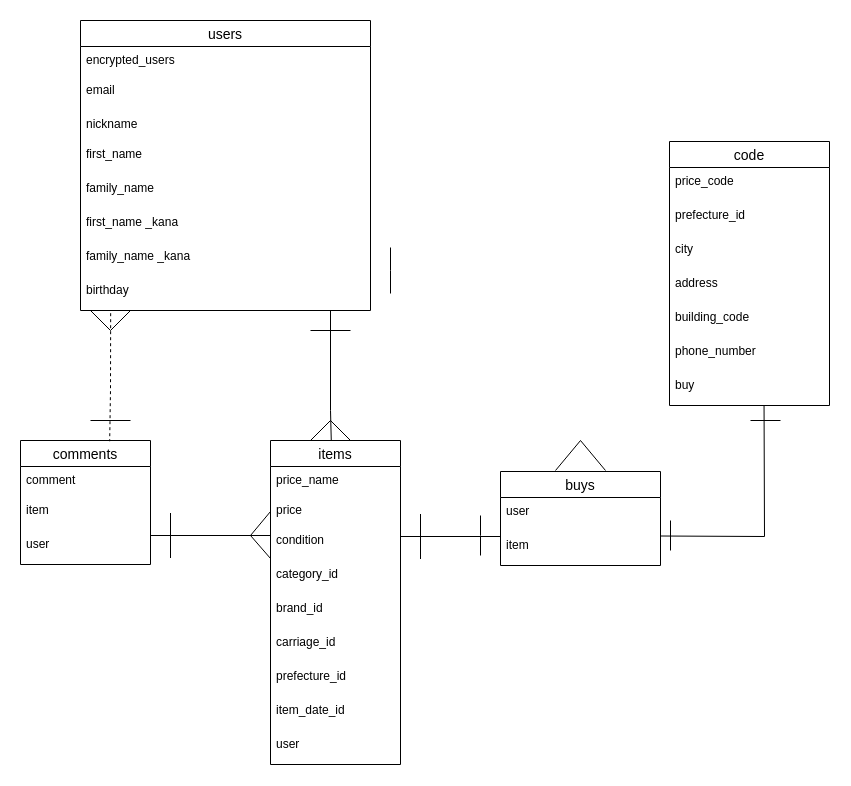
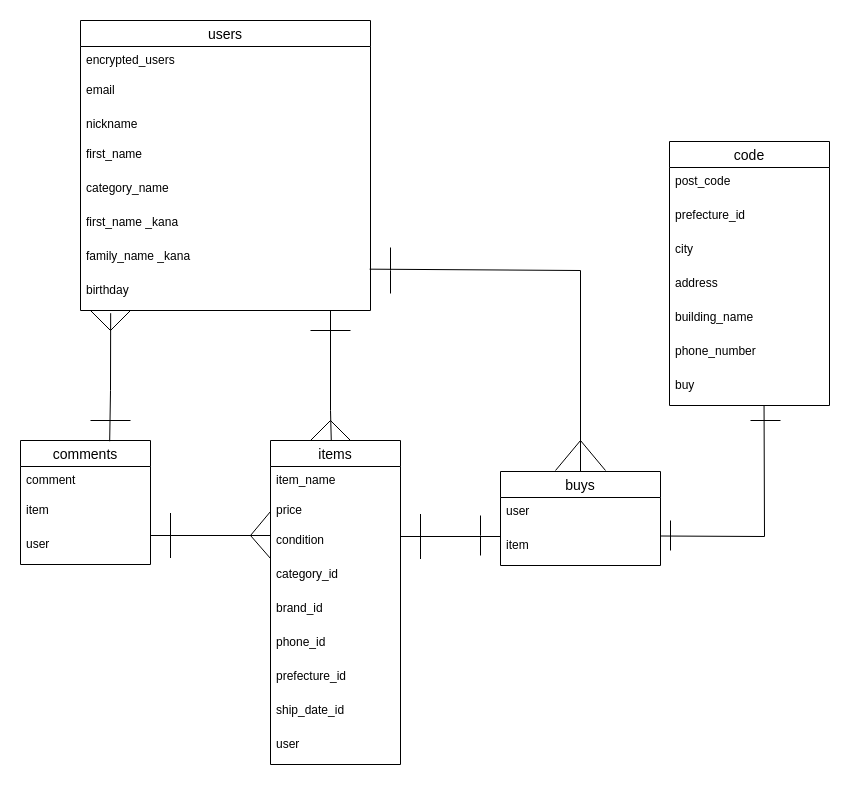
- <mxCell id="24" value="price_code" style="text;strokeColor=none;fillColor=none;spacingLeft=4;spacingRight=4;overflow=hidden;rotatable=0;points=[[0,0.5],[1,0.5]];portConstraint=eastwest;fontSize=12;" parent="23" vertex="1"><mxGeometry y="26" width="160" height="34" as="geometry" /></mxCell>
+ <mxCell id="24" value="post_code" style="text;strokeColor=none;fillColor=none;spacingLeft=4;spacingRight=4;overflow=hidden;rotatable=0;points=[[0,0.5],[1,0.5]];portConstraint=eastwest;fontSize=12;" parent="23" vertex="1"><mxGeometry y="26" width="160" height="34" as="geometry" /></mxCell>
- <mxCell id="7" value="family_name " style="text;strokeColor=none;fillColor=none;spacingLeft=4;spacingRight=4;overflow=hidden;rotatable=0;points=[[0,0.5],[1,0.5]];portConstraint=eastwest;fontSize=12;" parent="2" vertex="1"><mxGeometry y="154" width="290" height="34" as="geometry" /></mxCell>
+ <mxCell id="7" value="category_name " style="text;strokeColor=none;fillColor=none;spacingLeft=4;spacingRight=4;overflow=hidden;rotatable=0;points=[[0,0.5],[1,0.5]];portConstraint=eastwest;fontSize=12;" parent="2" vertex="1"><mxGeometry y="154" width="290" height="34" as="geometry" /></mxCell>
+ <mxCell id="40" value="" style="endArrow=none;html=1;rounded=0;entryX=0.997;entryY=0.784;entryDx=0;entryDy=0;exitX=0.5;exitY=0;exitDx=0;exitDy=0;entryPerimeter=0;" parent="1" source="37" target="9" edge="1"><mxGeometry relative="1" as="geometry"><mxPoint x="658" y="540" as="sourcePoint" /><mxPoint x="820" y="598" as="targetPoint" /><Array as="points"><mxPoint x="580" y="270" /></Array></mxGeometry></mxCell>
- <mxCell id="28" value="building_code" style="text;strokeColor=none;fillColor=none;spacingLeft=4;spacingRight=4;overflow=hidden;rotatable=0;points=[[0,0.5],[1,0.5]];portConstraint=eastwest;fontSize=12;" parent="23" vertex="1"><mxGeometry y="162" width="160" height="34" as="geometry" /></mxCell>
+ <mxCell id="28" value="building_name" style="text;strokeColor=none;fillColor=none;spacingLeft=4;spacingRight=4;overflow=hidden;rotatable=0;points=[[0,0.5],[1,0.5]];portConstraint=eastwest;fontSize=12;" parent="23" vertex="1"><mxGeometry y="162" width="160" height="34" as="geometry" /></mxCell>
- <mxCell id="51" value="" style="endArrow=none;html=1;rounded=0;exitX=0.104;exitY=1.079;exitDx=0;exitDy=0;exitPerimeter=0;entryX=0.686;entryY=0.006;entryDx=0;entryDy=0;entryPerimeter=0;dashed=1;" parent="1" source="10" target="45" edge="1"><mxGeometry relative="1" as="geometry"><mxPoint x="30" y="370" as="sourcePoint" /><mxPoint x="190" y="370" as="targetPoint" /><Array as="points"><mxPoint x="110" y="390" /></Array></mxGeometry></mxCell>
+ <mxCell id="51" value="" style="endArrow=none;html=1;rounded=0;exitX=0.104;exitY=1.079;exitDx=0;exitDy=0;exitPerimeter=0;entryX=0.686;entryY=0.006;entryDx=0;entryDy=0;entryPerimeter=0;" parent="1" source="10" target="45" edge="1"><mxGeometry relative="1" as="geometry"><mxPoint x="30" y="370" as="sourcePoint" /><mxPoint x="190" y="370" as="targetPoint" /><Array as="points"><mxPoint x="110" y="390" /></Array></mxGeometry></mxCell>
- <mxCell id="13" value="price_name" style="text;strokeColor=none;fillColor=none;spacingLeft=4;spacingRight=4;overflow=hidden;rotatable=0;points=[[0,0.5],[1,0.5]];portConstraint=eastwest;fontSize=12;" parent="12" vertex="1"><mxGeometry y="26" width="130" height="30" as="geometry" /></mxCell>
+ <mxCell id="13" value="item_name" style="text;strokeColor=none;fillColor=none;spacingLeft=4;spacingRight=4;overflow=hidden;rotatable=0;points=[[0,0.5],[1,0.5]];portConstraint=eastwest;fontSize=12;" parent="12" vertex="1"><mxGeometry y="26" width="130" height="30" as="geometry" /></mxCell>
- <mxCell id="18" value="carriage_id" style="text;strokeColor=none;fillColor=none;spacingLeft=4;spacingRight=4;overflow=hidden;rotatable=0;points=[[0,0.5],[1,0.5]];portConstraint=eastwest;fontSize=12;" parent="12" vertex="1"><mxGeometry y="188" width="130" height="34" as="geometry" /></mxCell>
+ <mxCell id="18" value="phone_id" style="text;strokeColor=none;fillColor=none;spacingLeft=4;spacingRight=4;overflow=hidden;rotatable=0;points=[[0,0.5],[1,0.5]];portConstraint=eastwest;fontSize=12;" parent="12" vertex="1"><mxGeometry y="188" width="130" height="34" as="geometry" /></mxCell>
- <mxCell id="20" value="item_date_id" style="text;strokeColor=none;fillColor=none;spacingLeft=4;spacingRight=4;overflow=hidden;rotatable=0;points=[[0,0.5],[1,0.5]];portConstraint=eastwest;fontSize=12;" parent="12" vertex="1"><mxGeometry y="256" width="130" height="34" as="geometry" /></mxCell>
+ <mxCell id="20" value="ship_date_id" style="text;strokeColor=none;fillColor=none;spacingLeft=4;spacingRight=4;overflow=hidden;rotatable=0;points=[[0,0.5],[1,0.5]];portConstraint=eastwest;fontSize=12;" parent="12" vertex="1"><mxGeometry y="256" width="130" height="34" as="geometry" /></mxCell>
